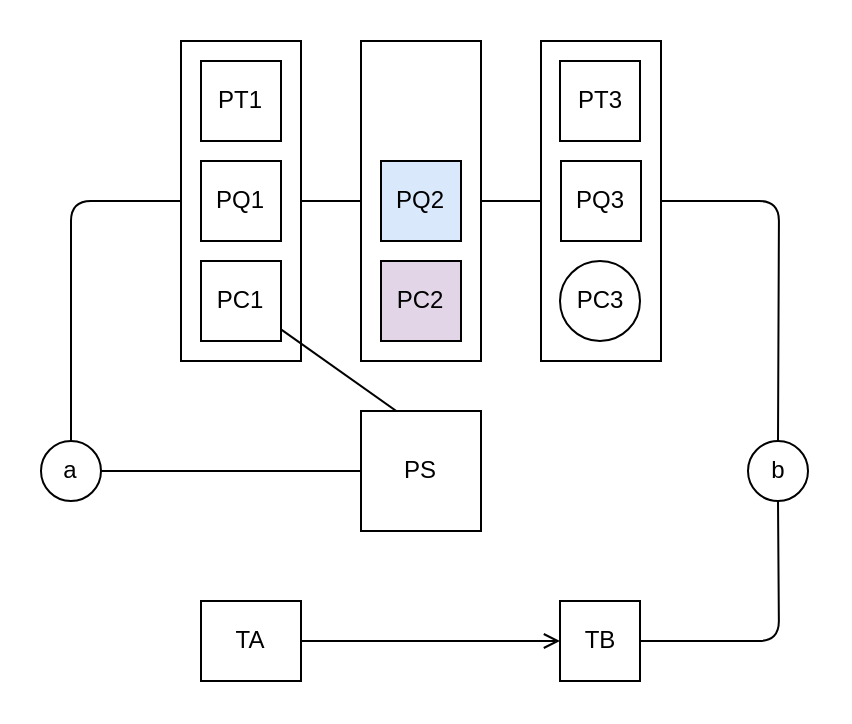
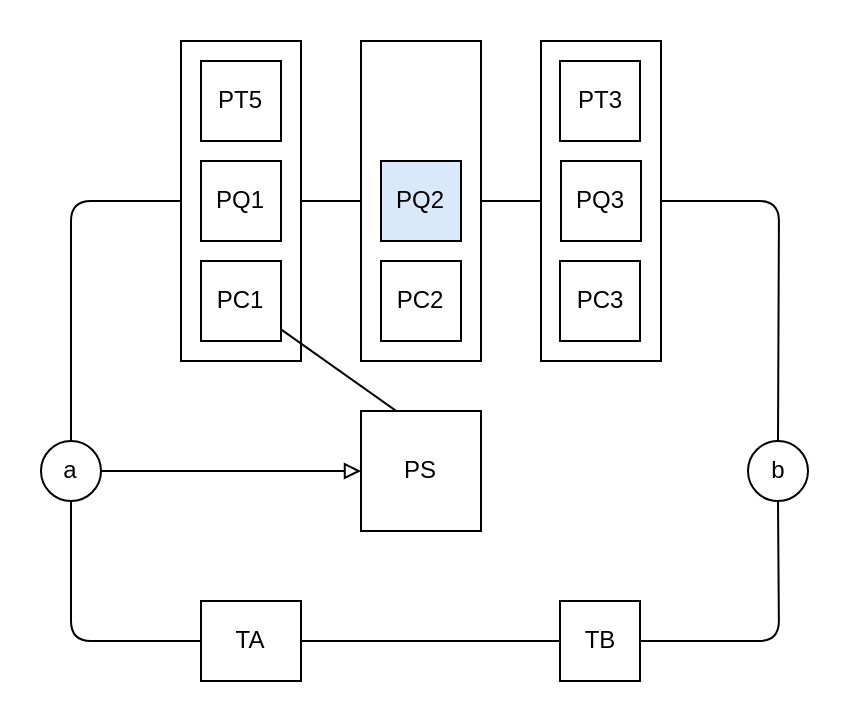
- <mxCell id="8" value="PT1" style="rounded=0;whiteSpace=wrap;html=1;" vertex="1" parent="1"><mxGeometry x="100" y="30" width="40" height="40" as="geometry" /></mxCell>
+ <mxCell id="8" value="PT5" style="rounded=0;whiteSpace=wrap;html=1;" vertex="1" parent="1"><mxGeometry x="100" y="30" width="40" height="40" as="geometry" /></mxCell>
- <mxCell id="12" value="PC2" style="rounded=0;whiteSpace=wrap;html=1;fillColor=#e1d5e7;" vertex="1" parent="1"><mxGeometry x="190" y="130" width="40" height="40" as="geometry" /></mxCell>
+ <mxCell id="12" value="PC2" style="rounded=0;whiteSpace=wrap;html=1;" vertex="1" parent="1"><mxGeometry x="190" y="130" width="40" height="40" as="geometry" /></mxCell>
- <mxCell id="15" value="PC3" style="ellipse;whiteSpace=wrap;html=1;" vertex="1" parent="1"><mxGeometry x="279.5" y="130" width="40" height="40" as="geometry" /></mxCell>
+ <mxCell id="15" value="PC3" style="rounded=0;whiteSpace=wrap;html=1;" vertex="1" parent="1"><mxGeometry x="279.5" y="130" width="40" height="40" as="geometry" /></mxCell>
- <mxCell id="23" style="edgeStyle=none;html=1;exitX=1;exitY=0.5;exitDx=0;exitDy=0;entryX=0;entryY=0.5;entryDx=0;entryDy=0;endArrow=none;endFill=0;" edge="1" parent="1" source="25" target="17"><mxGeometry relative="1" as="geometry" /></mxCell>
+ <mxCell id="23" style="edgeStyle=none;html=1;exitX=1;exitY=0.5;exitDx=0;exitDy=0;entryX=0;entryY=0.5;entryDx=0;entryDy=0;endArrow=block;endFill=0;" edge="1" parent="1" source="25" target="17"><mxGeometry relative="1" as="geometry" /></mxCell>
+ <mxCell id="24" style="edgeStyle=none;html=1;exitX=0.5;exitY=1;exitDx=0;exitDy=0;entryX=0;entryY=0.5;entryDx=0;entryDy=0;endArrow=none;endFill=0;" edge="1" parent="1" source="25" target="19"><mxGeometry relative="1" as="geometry"><Array as="points"><mxPoint x="35" y="320" /></Array></mxGeometry></mxCell>
- <mxCell id="18" style="edgeStyle=none;html=1;exitX=1;exitY=0.5;exitDx=0;exitDy=0;endArrow=open;endFill=0;" edge="1" parent="1" source="19" target="21"><mxGeometry relative="1" as="geometry" /></mxCell>
+ <mxCell id="18" style="edgeStyle=none;html=1;exitX=1;exitY=0.5;exitDx=0;exitDy=0;endArrow=none;endFill=0;" edge="1" parent="1" source="19" target="21"><mxGeometry relative="1" as="geometry" /></mxCell>
